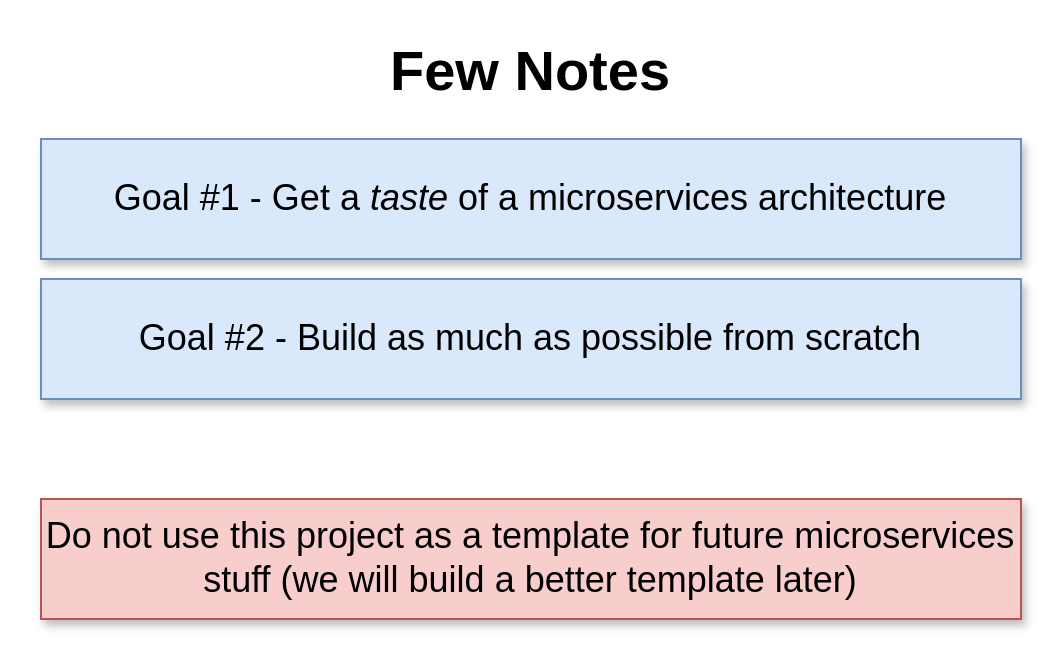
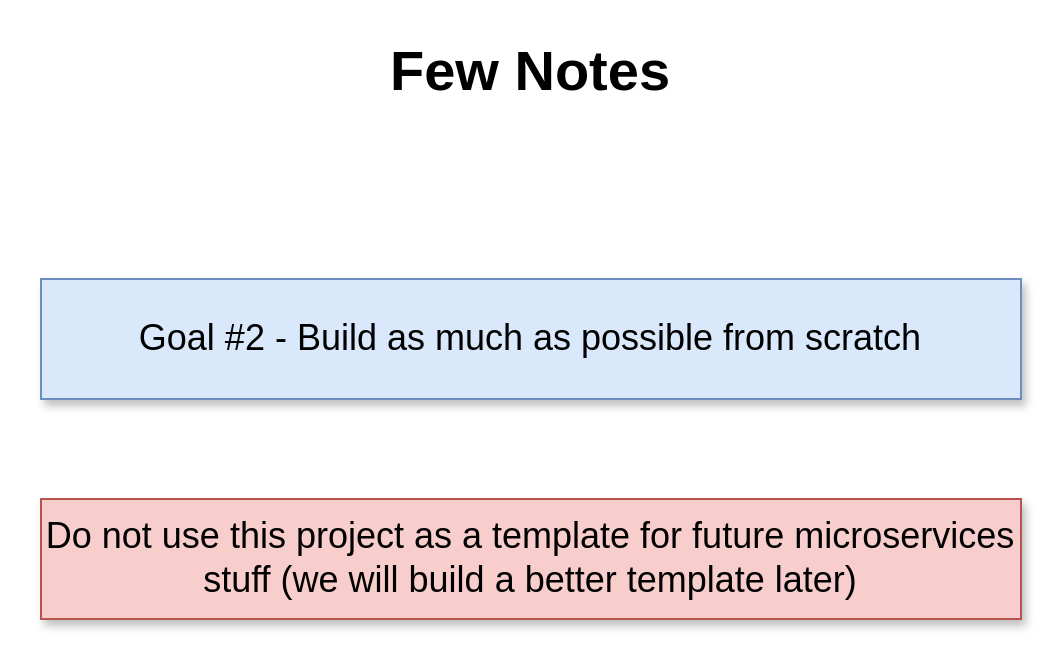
- <mxCell id="3" value="Goal #1 - Get a &lt;i style=&quot;font-size: 18px;&quot;&gt;taste&lt;/i&gt; of a microservices architecture" style="rounded=0;whiteSpace=wrap;html=1;fontSize=18;align=center;fillColor=#dae8fc;strokeColor=#6c8ebf;shadow=1;" parent="1" vertex="1"><mxGeometry x="20" y="69" width="490" height="60" as="geometry" /></mxCell>
